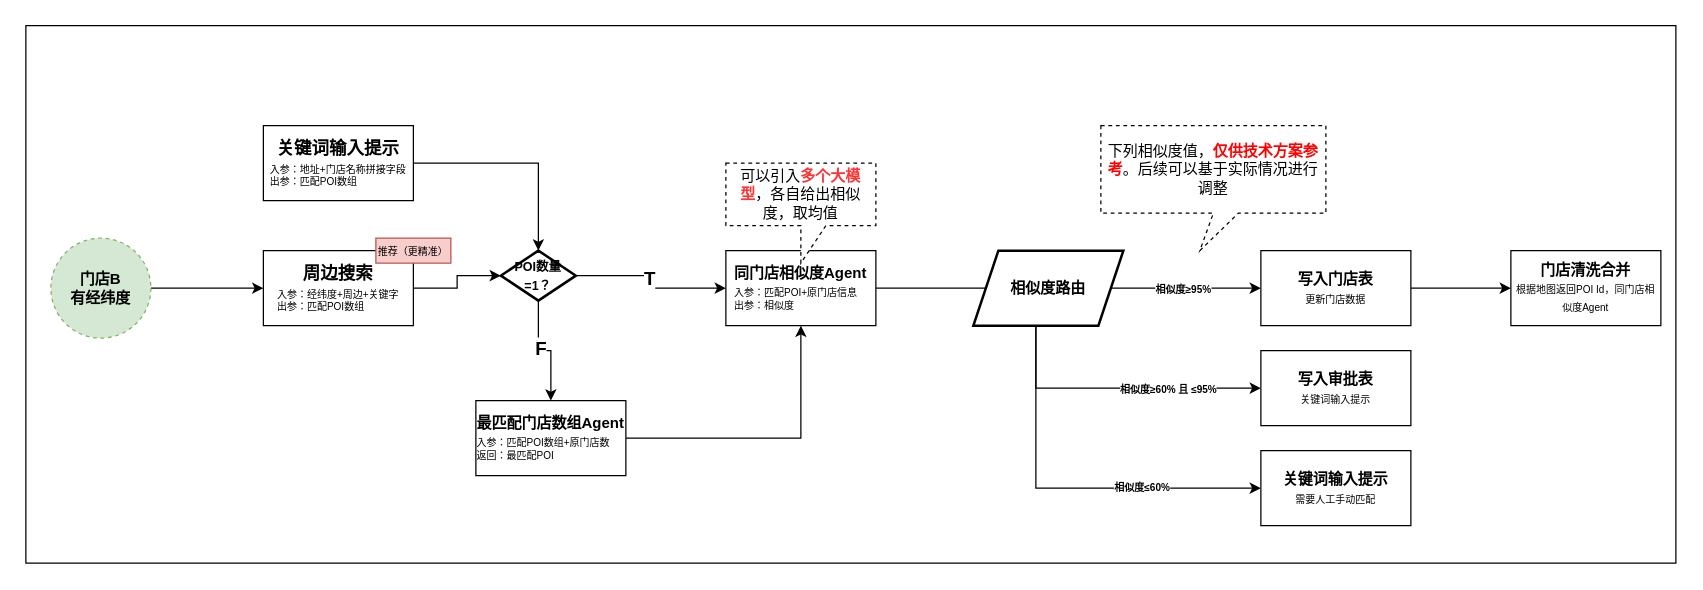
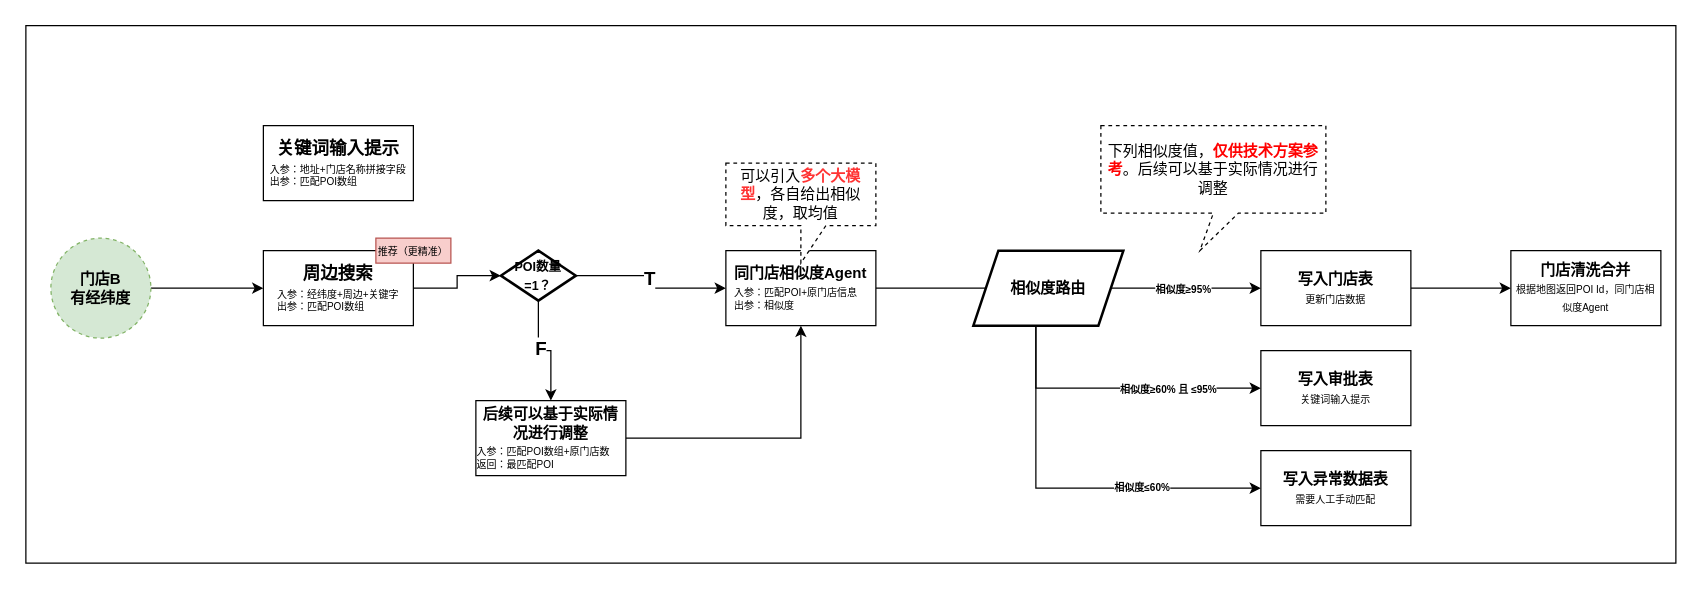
- <mxCell id="25" style="edgeStyle=orthogonalEdgeStyle;rounded=0;orthogonalLoop=1;jettySize=auto;html=1;exitX=1;exitY=0.5;exitDx=0;exitDy=0;entryX=0.5;entryY=0;entryDx=0;entryDy=0;" edge="1" parent="1" source="26" target="9"><mxGeometry relative="1" as="geometry" /></mxCell>
- <mxCell id="13" value="&lt;font style=&quot;font-size: 12px;&quot;&gt;&lt;b style=&quot;&quot;&gt;最匹配门店数组Agent&lt;/b&gt;&lt;/font&gt;&lt;br&gt;&lt;div style=&quot;text-align: left;&quot;&gt;&lt;span style=&quot;font-size: 8px; background-color: initial;&quot;&gt;入参：匹配POI数组+原门店数&lt;/span&gt;&lt;/div&gt;&lt;font style=&quot;font-size: 8px;&quot;&gt;&lt;div style=&quot;text-align: left;&quot;&gt;&lt;span style=&quot;background-color: initial;&quot;&gt;返回：最匹配POI&lt;/span&gt;&lt;/div&gt;&lt;/font&gt;" style="whiteSpace=wrap;html=1;rounded=0;" vertex="1" parent="1"><mxGeometry x="380" y="320" width="120" height="60" as="geometry" /></mxCell>
+ <mxCell id="13" value="&lt;font style=&quot;font-size: 12px;&quot;&gt;&lt;b style=&quot;&quot;&gt;后续可以基于实际情况进行调整&lt;/b&gt;&lt;/font&gt;&lt;br&gt;&lt;div style=&quot;text-align: left;&quot;&gt;&lt;span style=&quot;font-size: 8px; background-color: initial;&quot;&gt;入参：匹配POI数组+原门店数&lt;/span&gt;&lt;/div&gt;&lt;font style=&quot;font-size: 8px;&quot;&gt;&lt;div style=&quot;text-align: left;&quot;&gt;&lt;span style=&quot;background-color: initial;&quot;&gt;返回：最匹配POI&lt;/span&gt;&lt;/div&gt;&lt;/font&gt;" style="whiteSpace=wrap;html=1;rounded=0;" vertex="1" parent="1"><mxGeometry x="380" y="320" width="120" height="60" as="geometry" /></mxCell>
- <mxCell id="24" value="&lt;b&gt;关键词输入提示&lt;/b&gt;&lt;br&gt;&lt;font style=&quot;font-size: 8px;&quot;&gt;需要人工手动匹配&lt;br&gt;&lt;/font&gt;" style="whiteSpace=wrap;html=1;strokeWidth=1;" vertex="1" parent="1"><mxGeometry x="1008" y="360" width="120" height="60" as="geometry" /></mxCell>
+ <mxCell id="24" value="&lt;b&gt;写入异常数据表&lt;/b&gt;&lt;br&gt;&lt;font style=&quot;font-size: 8px;&quot;&gt;需要人工手动匹配&lt;br&gt;&lt;/font&gt;" style="whiteSpace=wrap;html=1;strokeWidth=1;" vertex="1" parent="1"><mxGeometry x="1008" y="360" width="120" height="60" as="geometry" /></mxCell>
